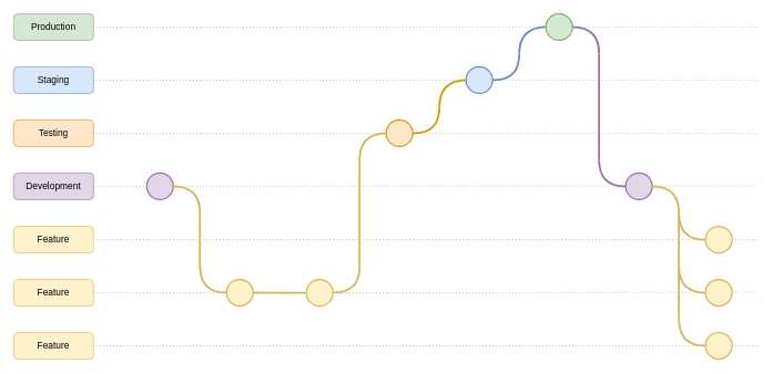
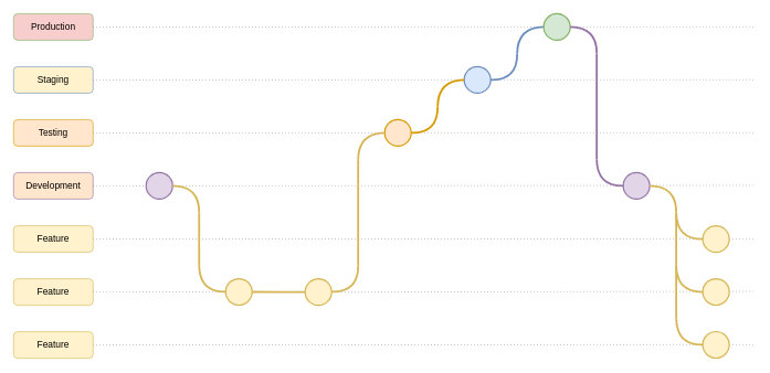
- <mxCell id="33" value="Production" style="rounded=1;whiteSpace=wrap;html=1;fillColor=#d5e8d4;strokeColor=#82b366;fontSize=14;" vertex="1" parent="1"><mxGeometry x="20" y="20" width="120" height="40" as="geometry" /></mxCell>
+ <mxCell id="33" value="Production" style="rounded=1;whiteSpace=wrap;html=1;fillColor=#f8cecc;strokeColor=#82b366;fontSize=14;" vertex="1" parent="1"><mxGeometry x="20" y="20" width="120" height="40" as="geometry" /></mxCell>
- <mxCell id="30" value="Staging" style="rounded=1;whiteSpace=wrap;html=1;fillColor=#dae8fc;strokeColor=#6c8ebf;fontSize=14;" vertex="1" parent="1"><mxGeometry x="20" y="100" width="120" height="40" as="geometry" /></mxCell>
+ <mxCell id="30" value="Staging" style="rounded=1;whiteSpace=wrap;html=1;fillColor=#fff2cc;strokeColor=#6c8ebf;fontSize=14;" vertex="1" parent="1"><mxGeometry x="20" y="100" width="120" height="40" as="geometry" /></mxCell>
- <mxCell id="31" value="Development" style="rounded=1;whiteSpace=wrap;html=1;fillColor=#e1d5e7;strokeColor=#9673a6;fontSize=14;" vertex="1" parent="1"><mxGeometry x="20" y="260" width="120" height="40" as="geometry" /></mxCell>
+ <mxCell id="31" value="Development" style="rounded=1;whiteSpace=wrap;html=1;fillColor=#ffe6cc;strokeColor=#9673a6;fontSize=14;" vertex="1" parent="1"><mxGeometry x="20" y="260" width="120" height="40" as="geometry" /></mxCell>
